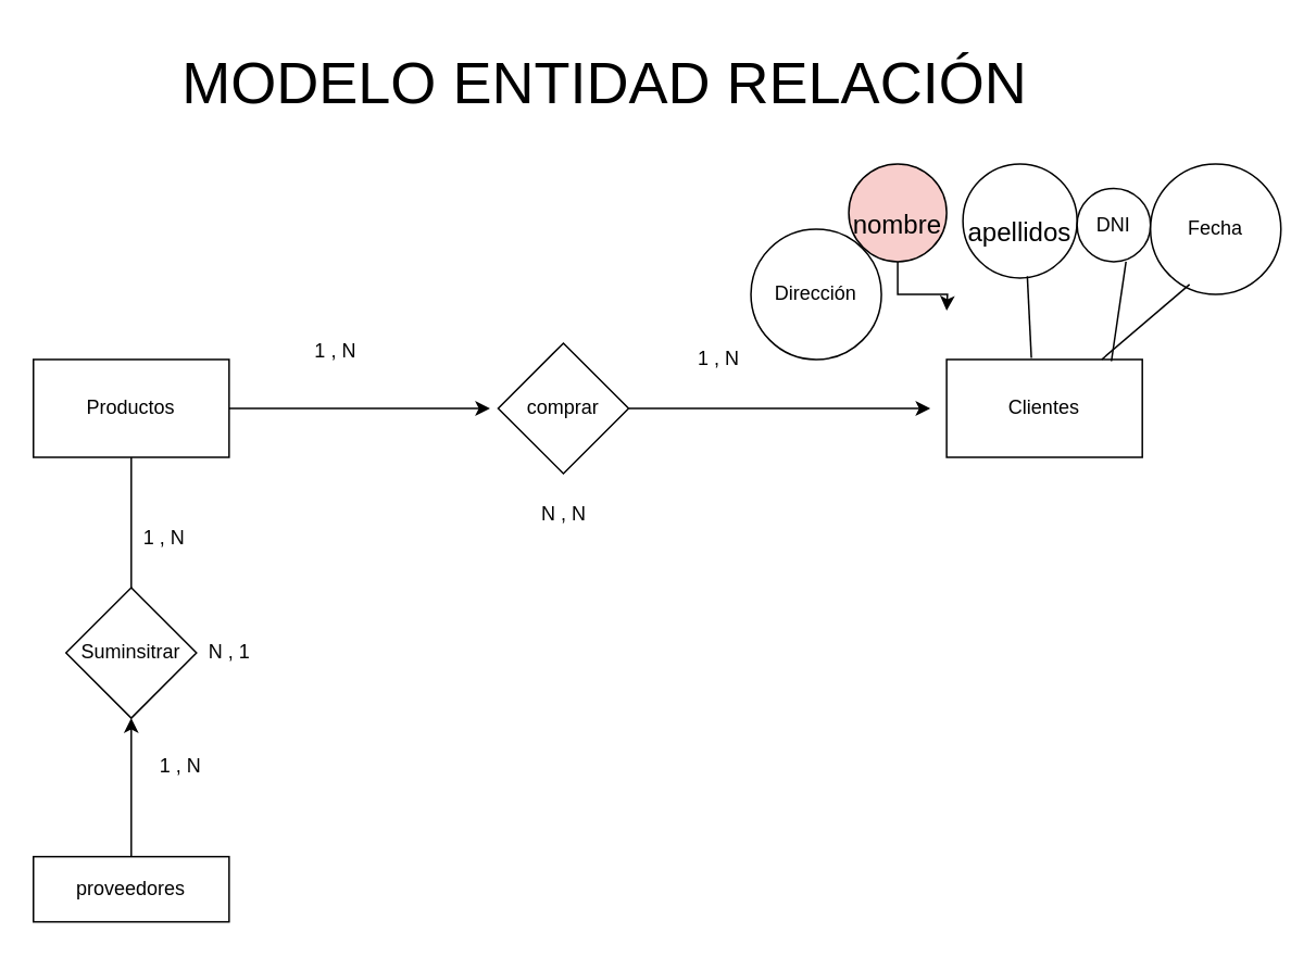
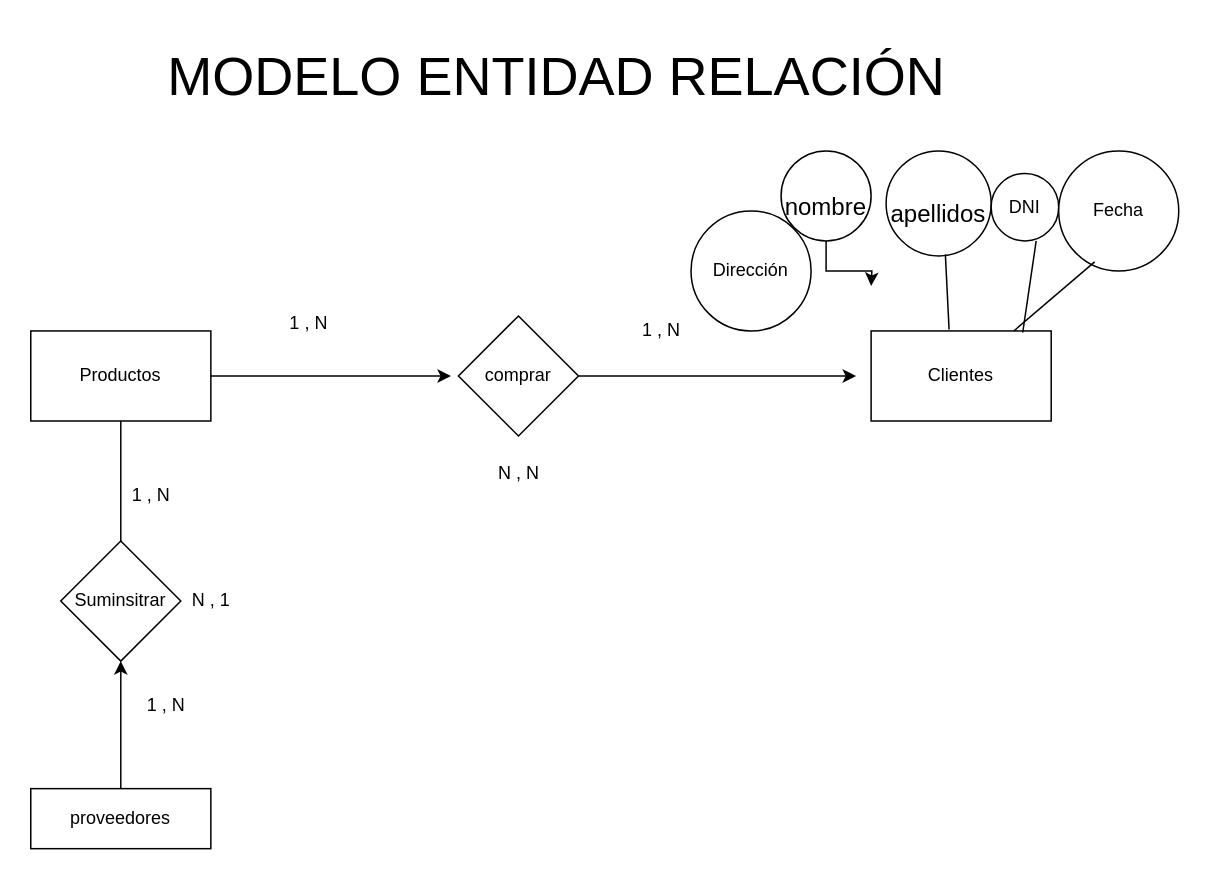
- <mxCell id="19" value="&lt;font size=&quot;3&quot;&gt;nombre&lt;/font&gt;" style="ellipse;whiteSpace=wrap;html=1;aspect=fixed;fontSize=36;fillColor=#f8cecc;" vertex="1" parent="1"><mxGeometry x="520" y="100" width="60" height="60" as="geometry" /></mxCell>
+ <mxCell id="19" value="&lt;font size=&quot;3&quot;&gt;nombre&lt;/font&gt;" style="ellipse;whiteSpace=wrap;html=1;aspect=fixed;fontSize=36;" vertex="1" parent="1"><mxGeometry x="520" y="100" width="60" height="60" as="geometry" /></mxCell>
